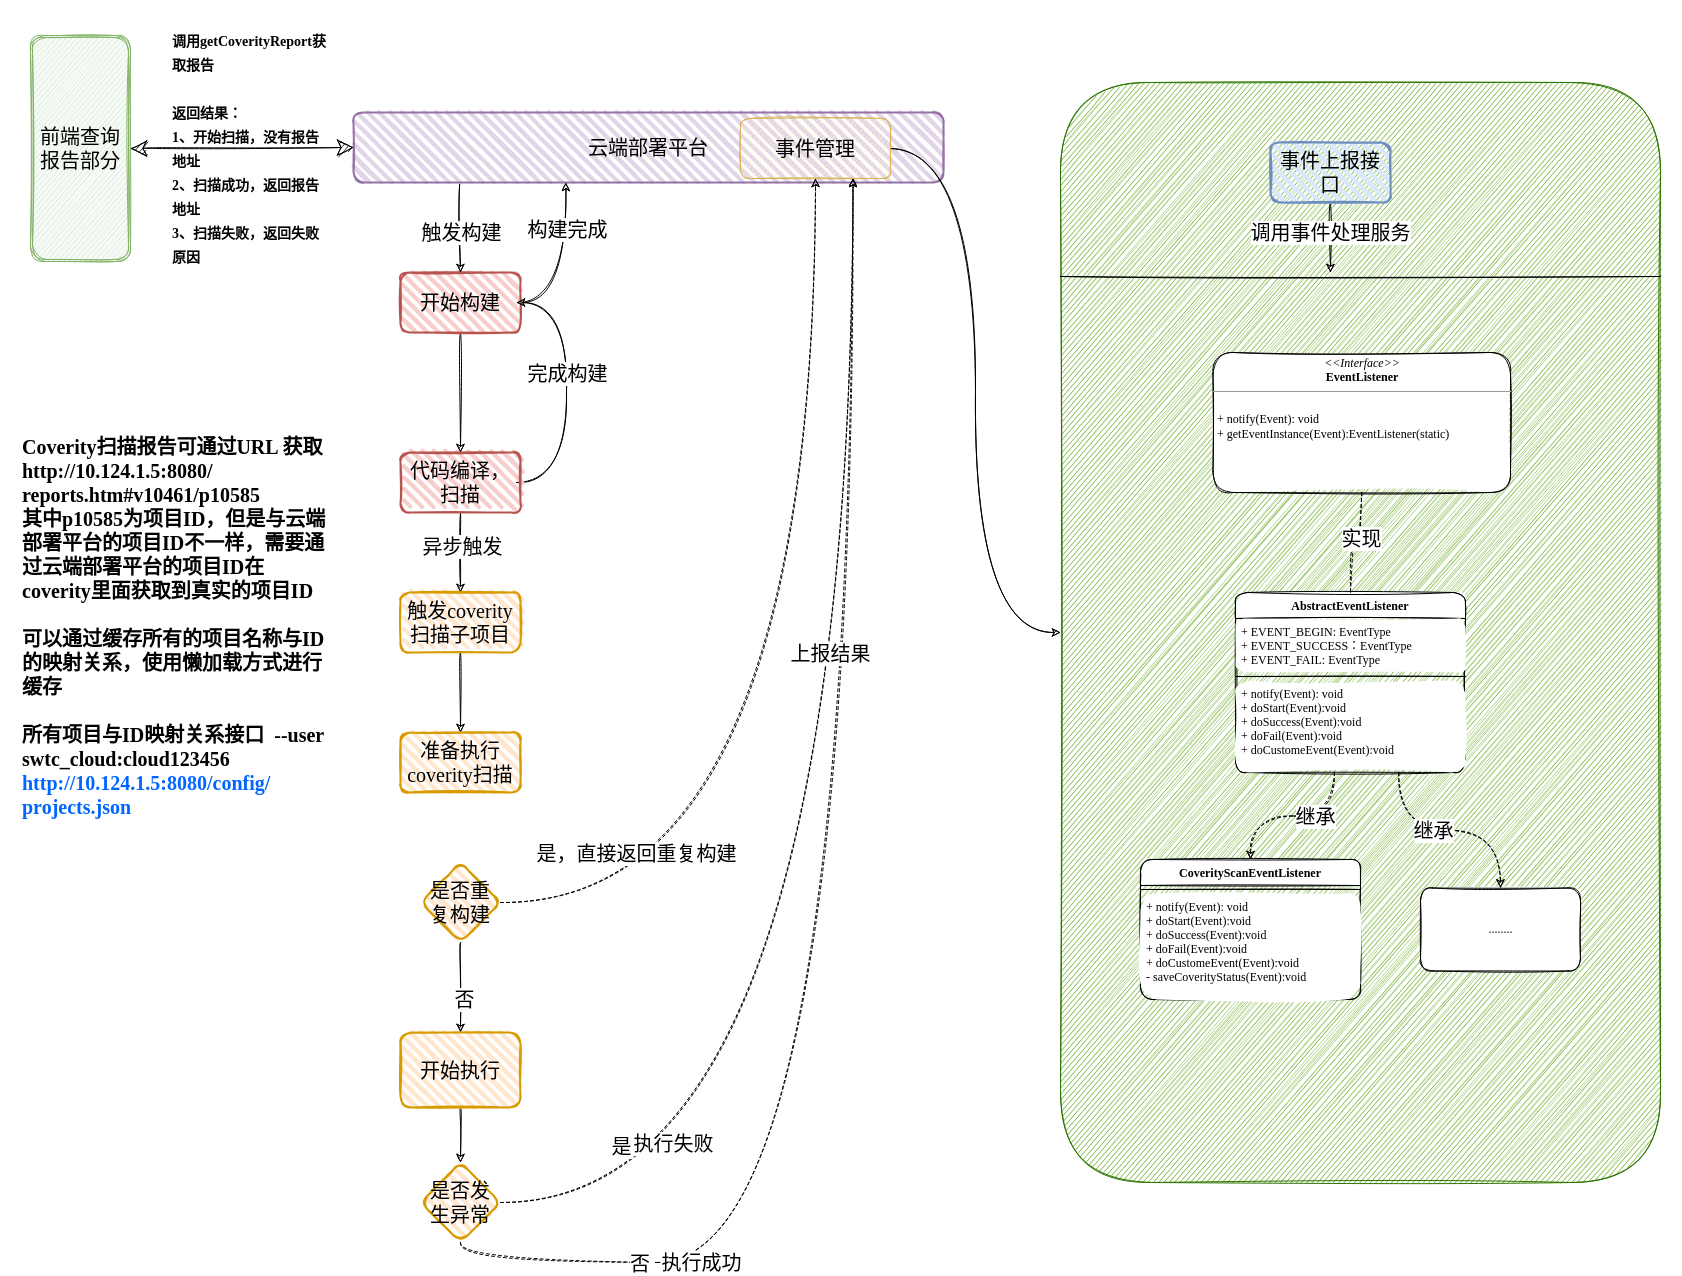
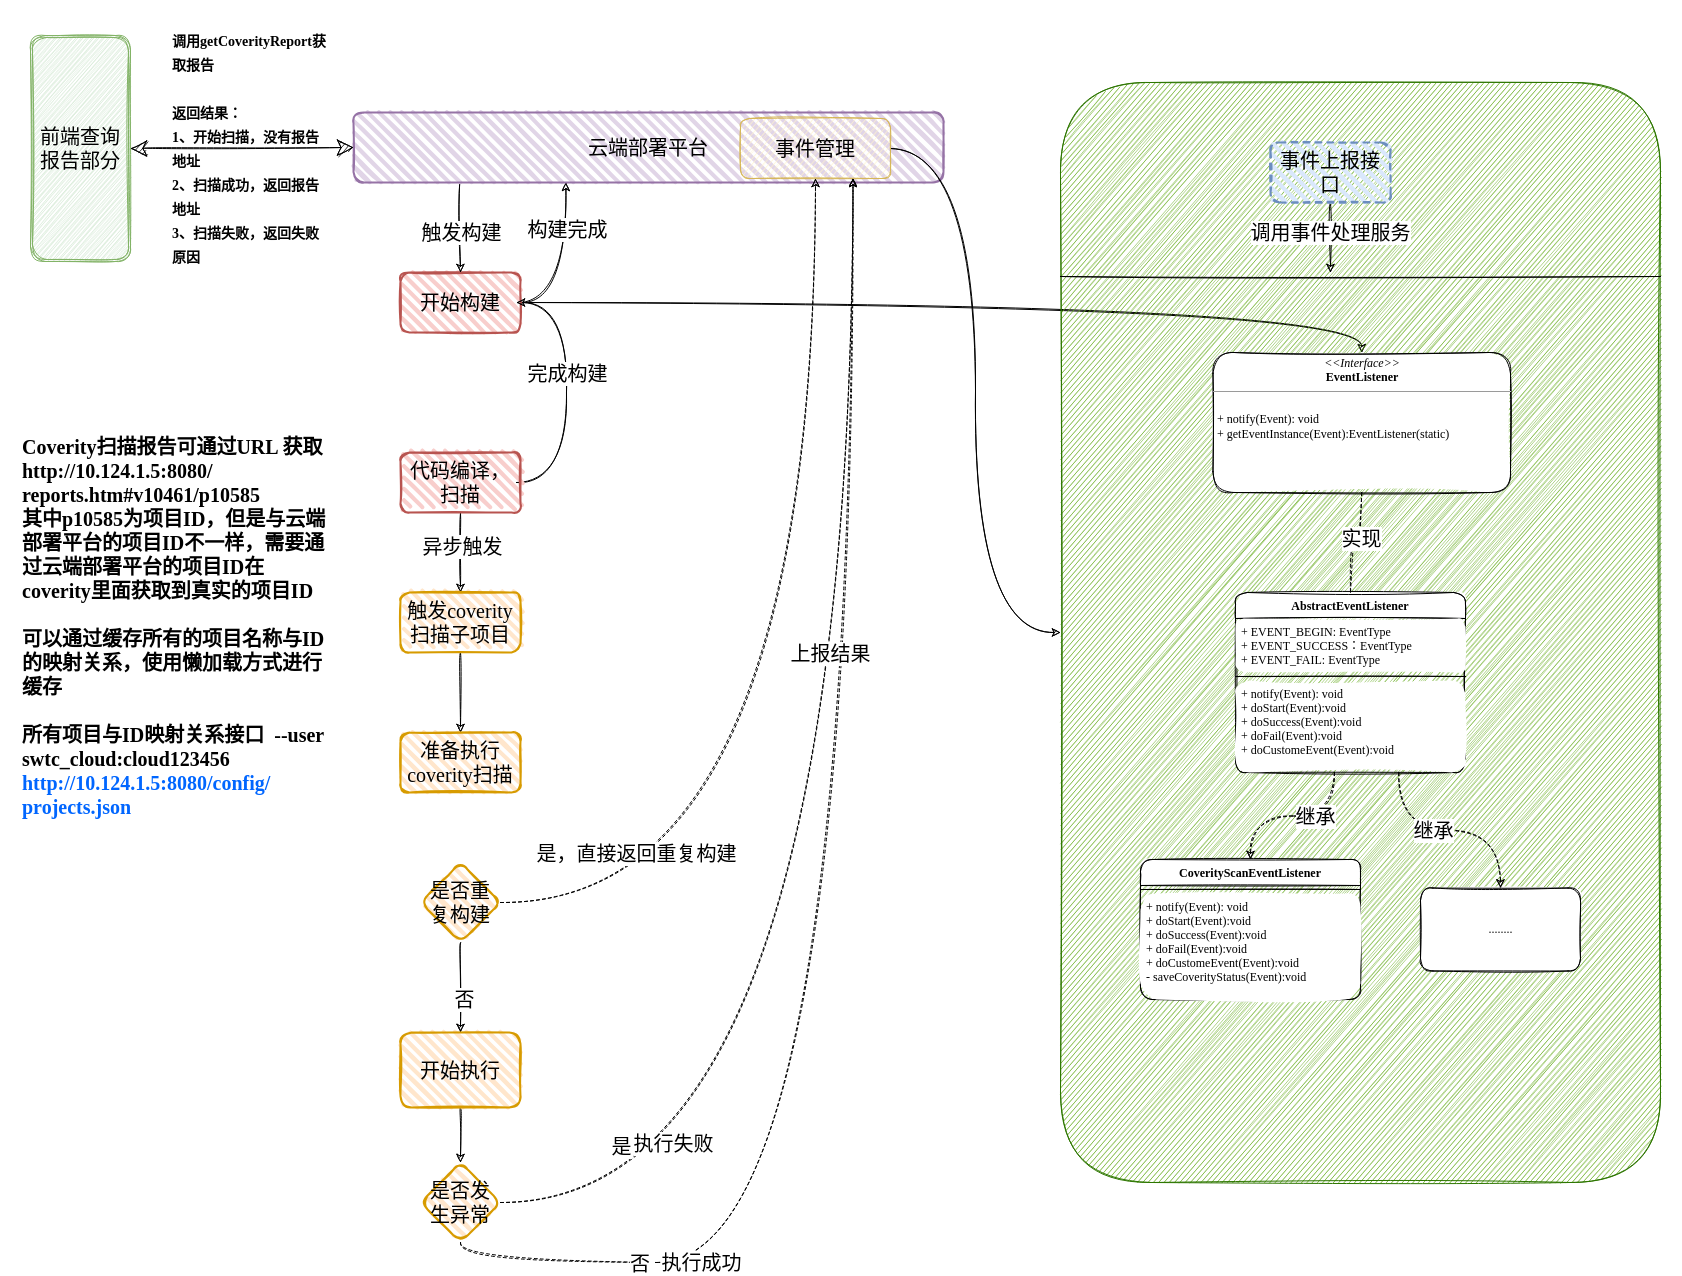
- <mxCell id="38" value="事件上报接口" style="rounded=1;whiteSpace=wrap;html=1;strokeWidth=2;fillWeight=4;hachureGap=8;hachureAngle=45;fillColor=#dae8fc;sketch=1;strokeColor=#6c8ebf;fontFamily=Comic Sans MS;fontSize=20;" vertex="1" parent="1"><mxGeometry x="1270" y="142" width="120" height="60" as="geometry" /></mxCell>
+ <mxCell id="38" value="事件上报接口" style="rounded=1;whiteSpace=wrap;html=1;strokeWidth=2;fillWeight=4;hachureGap=8;hachureAngle=45;fillColor=#dae8fc;sketch=1;strokeColor=#6c8ebf;fontFamily=Comic Sans MS;fontSize=20;dashed=1;" vertex="1" parent="1"><mxGeometry x="1270" y="142" width="120" height="60" as="geometry" /></mxCell>
- <mxCell id="3" value="" style="edgeStyle=orthogonalEdgeStyle;rounded=1;orthogonalLoop=1;jettySize=auto;html=1;fontFamily=Comic Sans MS;sketch=1;curved=1;fontSize=20;" edge="1" parent="1" source="6" target="11"><mxGeometry relative="1" as="geometry" /></mxCell>
+ <mxCell id="3" value="" style="edgeStyle=orthogonalEdgeStyle;rounded=1;orthogonalLoop=1;jettySize=auto;html=1;fontFamily=Comic Sans MS;sketch=1;curved=1;fontSize=20;" edge="1" parent="1" source="6" target="45"><mxGeometry relative="1" as="geometry" /></mxCell>
